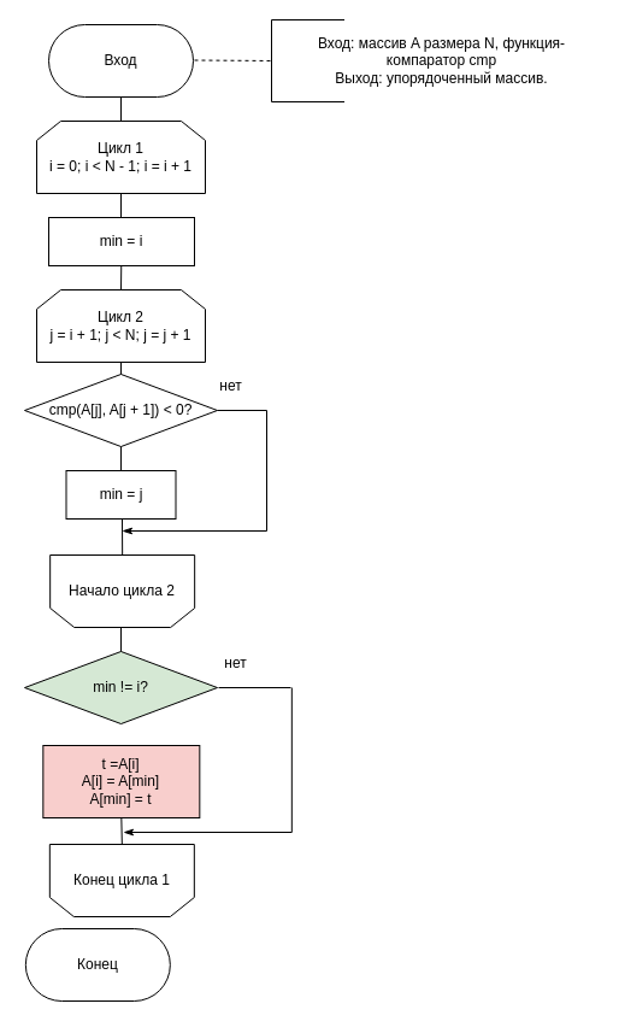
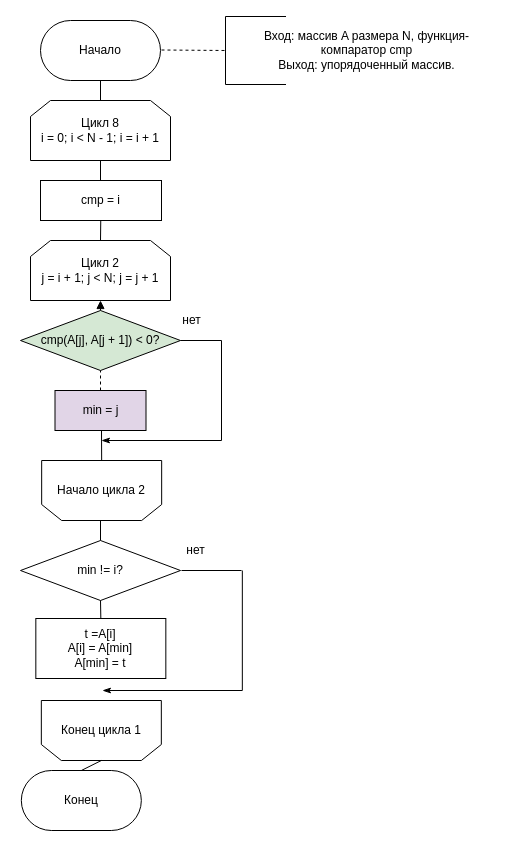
- <mxCell id="2" value="Вход" style="rounded=1;whiteSpace=wrap;html=1;arcSize=50;" parent="1" vertex="1"><mxGeometry x="40" y="20" width="120" height="60" as="geometry" /></mxCell>
+ <mxCell id="2" value="Начало" style="rounded=1;whiteSpace=wrap;html=1;arcSize=50;" parent="1" vertex="1"><mxGeometry x="40" y="20" width="120" height="60" as="geometry" /></mxCell>
- <mxCell id="4" value="Цикл 1&lt;br&gt;i = 0; i &amp;lt; N - 1; i = i + 1" style="shape=loopLimit;whiteSpace=wrap;html=1;" parent="1" vertex="1"><mxGeometry x="30" y="100" width="140" height="60" as="geometry" /></mxCell>
+ <mxCell id="4" value="Цикл 8&lt;br&gt;i = 0; i &amp;lt; N - 1; i = i + 1" style="shape=loopLimit;whiteSpace=wrap;html=1;" parent="1" vertex="1"><mxGeometry x="30" y="100" width="140" height="60" as="geometry" /></mxCell>
- <mxCell id="16" value="min = i" style="rounded=0;whiteSpace=wrap;html=1;" parent="1" vertex="1"><mxGeometry x="40" y="180" width="121" height="40" as="geometry" /></mxCell>
+ <mxCell id="16" value="cmp = i" style="rounded=0;whiteSpace=wrap;html=1;" parent="1" vertex="1"><mxGeometry x="40" y="180" width="121" height="40" as="geometry" /></mxCell>
- <mxCell id="21" value="" style="endArrow=none;html=1;exitX=0.5;exitY=0;exitDx=0;exitDy=0;entryX=0.5;entryY=1;entryDx=0;entryDy=0;" parent="1" source="14" target="5" edge="1"><mxGeometry width="50" height="50" relative="1" as="geometry"><mxPoint x="61" y="310" as="sourcePoint" /><mxPoint x="111" y="260" as="targetPoint" /></mxGeometry></mxCell>
+ <mxCell id="21" value="" style="endArrow=block;html=1;exitX=0.5;exitY=0;exitDx=0;exitDy=0;entryX=0.5;entryY=1;entryDx=0;entryDy=0;" parent="1" source="14" target="5" edge="1"><mxGeometry width="50" height="50" relative="1" as="geometry"><mxPoint x="61" y="310" as="sourcePoint" /><mxPoint x="111" y="260" as="targetPoint" /></mxGeometry></mxCell>
- <mxCell id="14" value="сmp(A[j], A[j + 1]) &amp;lt; 0?" style="rhombus;whiteSpace=wrap;html=1;" parent="1" vertex="1"><mxGeometry x="20" y="310" width="160" height="60" as="geometry" /></mxCell>
+ <mxCell id="14" value="сmp(A[j], A[j + 1]) &amp;lt; 0?" style="rhombus;whiteSpace=wrap;html=1;fillColor=#d5e8d4;" parent="1" vertex="1"><mxGeometry x="20" y="310" width="160" height="60" as="geometry" /></mxCell>
- <mxCell id="24" value="" style="endArrow=none;html=1;entryX=0.5;entryY=1;entryDx=0;entryDy=0;exitX=0.5;exitY=0;exitDx=0;exitDy=0;" parent="1" source="15" target="14" edge="1"><mxGeometry width="50" height="50" relative="1" as="geometry"><mxPoint x="161" y="460" as="sourcePoint" /><mxPoint x="211" y="410" as="targetPoint" /></mxGeometry></mxCell>
+ <mxCell id="24" value="" style="endArrow=none;html=1;entryX=0.5;entryY=1;entryDx=0;entryDy=0;exitX=0.5;exitY=0;exitDx=0;exitDy=0;dashed=1;" parent="1" source="15" target="14" edge="1"><mxGeometry width="50" height="50" relative="1" as="geometry"><mxPoint x="161" y="460" as="sourcePoint" /><mxPoint x="211" y="410" as="targetPoint" /></mxGeometry></mxCell>
- <mxCell id="15" value="&lt;div&gt;min = j&lt;/div&gt;" style="rounded=0;whiteSpace=wrap;html=1;" parent="1" vertex="1"><mxGeometry x="54.5" y="390" width="91" height="40" as="geometry" /></mxCell>
+ <mxCell id="15" value="&lt;div&gt;min = j&lt;/div&gt;" style="rounded=0;whiteSpace=wrap;html=1;fillColor=#e1d5e7;" parent="1" vertex="1"><mxGeometry x="54.5" y="390" width="91" height="40" as="geometry" /></mxCell>
- <mxCell id="17" value="min != i?" style="rhombus;whiteSpace=wrap;html=1;fillColor=#d5e8d4;" parent="1" vertex="1"><mxGeometry x="20" y="540" width="160" height="60" as="geometry" /></mxCell>
+ <mxCell id="17" value="min != i?" style="rhombus;whiteSpace=wrap;html=1;" parent="1" vertex="1"><mxGeometry x="20" y="540" width="160" height="60" as="geometry" /></mxCell>
+ <mxCell id="30" value="" style="endArrow=none;html=1;entryX=0.5;entryY=1;entryDx=0;entryDy=0;exitX=0.5;exitY=0;exitDx=0;exitDy=0;" parent="1" source="23" target="17" edge="1"><mxGeometry width="50" height="50" relative="1" as="geometry"><mxPoint x="140" y="710" as="sourcePoint" /><mxPoint x="190" y="660" as="targetPoint" /></mxGeometry></mxCell>
- <mxCell id="23" value="&lt;div&gt;t =A[i]&lt;/div&gt;&lt;div&gt;A[i] = A[min]&lt;/div&gt;&lt;div&gt;A[min] = t&lt;/div&gt;" style="rounded=0;whiteSpace=wrap;html=1;fillColor=#f8cecc;" parent="1" vertex="1"><mxGeometry x="35.33" y="618" width="130" height="60" as="geometry" /></mxCell>
+ <mxCell id="23" value="&lt;div&gt;t =A[i]&lt;/div&gt;&lt;div&gt;A[i] = A[min]&lt;/div&gt;&lt;div&gt;A[min] = t&lt;/div&gt;" style="rounded=0;whiteSpace=wrap;html=1;" parent="1" vertex="1"><mxGeometry x="35.33" y="618" width="130" height="60" as="geometry" /></mxCell>
- <mxCell id="31" value="" style="endArrow=none;html=1;entryX=0.5;entryY=1;entryDx=0;entryDy=0;exitX=0.5;exitY=1;exitDx=0;exitDy=0;" parent="1" source="7" target="23" edge="1"><mxGeometry width="50" height="50" relative="1" as="geometry"><mxPoint x="140" y="750" as="sourcePoint" /><mxPoint x="190" y="700" as="targetPoint" /></mxGeometry></mxCell>
+ <mxCell id="32" value="" style="endArrow=none;html=1;entryX=0.5;entryY=0;entryDx=0;entryDy=0;exitX=0.5;exitY=0;exitDx=0;exitDy=0;" parent="1" source="9" target="7" edge="1"><mxGeometry width="50" height="50" relative="1" as="geometry"><mxPoint x="170" y="760" as="sourcePoint" /><mxPoint x="220" y="710" as="targetPoint" /></mxGeometry></mxCell>
